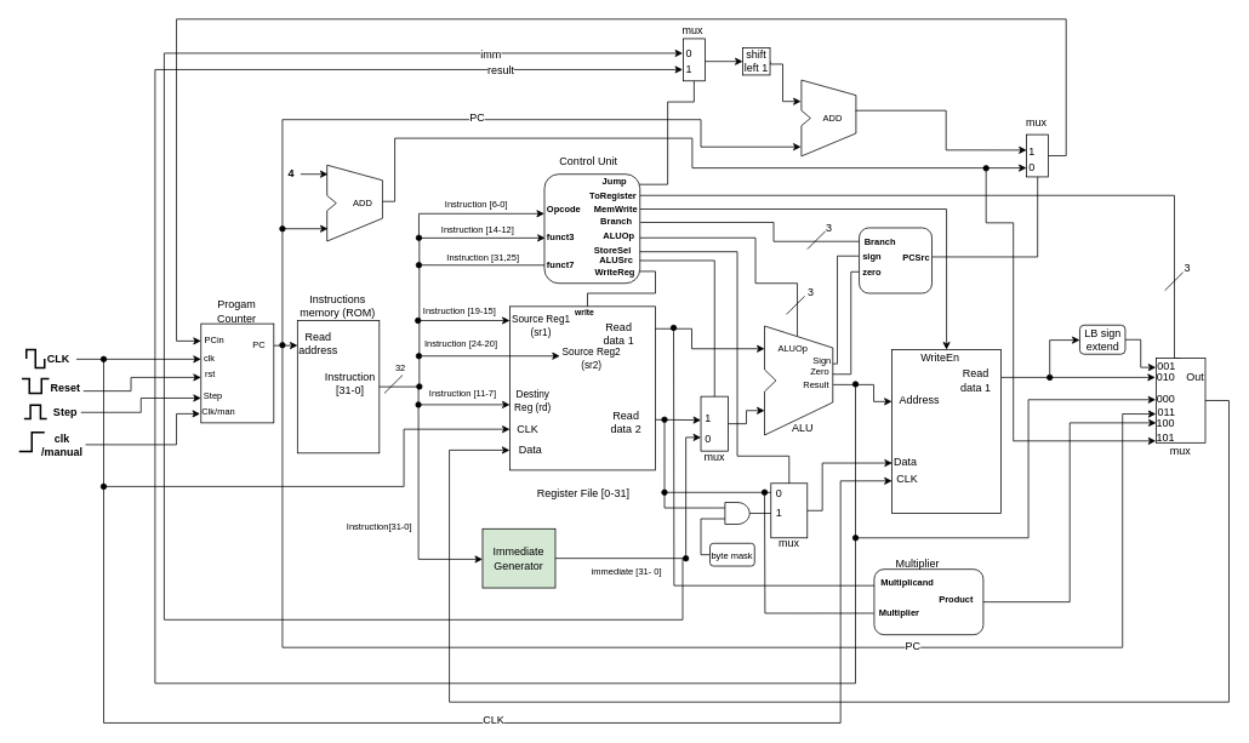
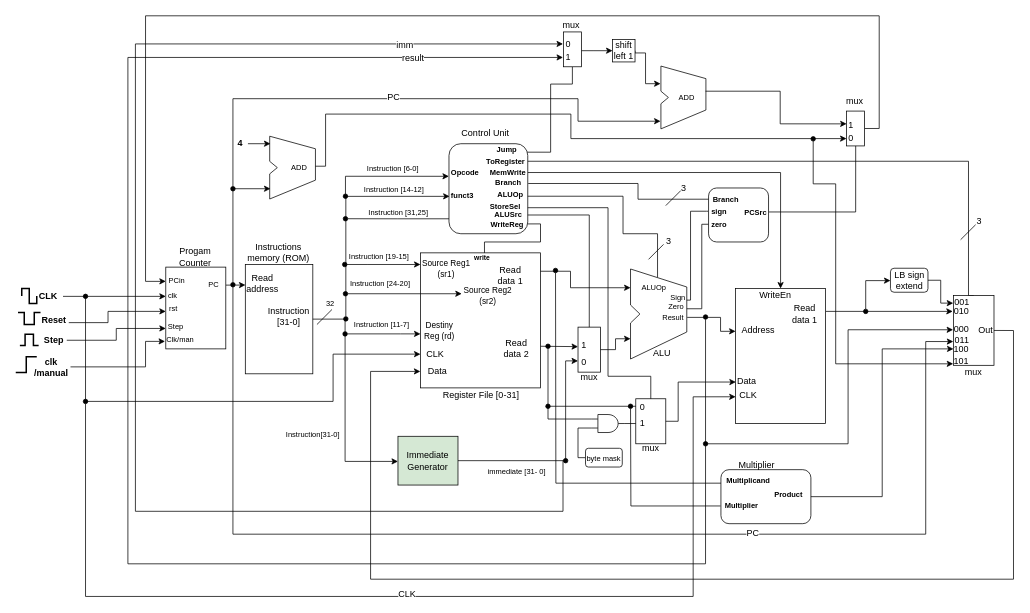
- <mxCell id="171" value="&lt;font style=&quot;font-size: 10px&quot;&gt;&lt;b&gt;funct7&lt;/b&gt;&lt;/font&gt;" style="text;html=1;" parent="1" vertex="1"><mxGeometry x="599" y="277" width="32" height="30" as="geometry" /></mxCell>
- <mxCell id="134" value="Out" style="text;html=1;" parent="127" vertex="1"><mxGeometry x="31" y="7" width="18" height="20" as="geometry" /></mxCell>
+ <mxCell id="134" value="Out" style="text;html=1;" parent="127" vertex="1"><mxGeometry x="31" y="32" width="18" height="20" as="geometry" /></mxCell>
- <mxCell id="73" value="Register File [0-31]" style="text;html=1;strokeColor=none;fillColor=none;align=center;verticalAlign=middle;whiteSpace=wrap;rounded=0;" parent="1" vertex="1"><mxGeometry x="586" y="531.5" width="110" height="20" as="geometry" /></mxCell>
+ <mxCell id="73" value="Register File [0-31]" style="text;html=1;strokeColor=none;fillColor=none;align=center;verticalAlign=middle;whiteSpace=wrap;rounded=0;" parent="1" vertex="1"><mxGeometry x="586" y="516.5" width="110" height="20" as="geometry" /></mxCell>
